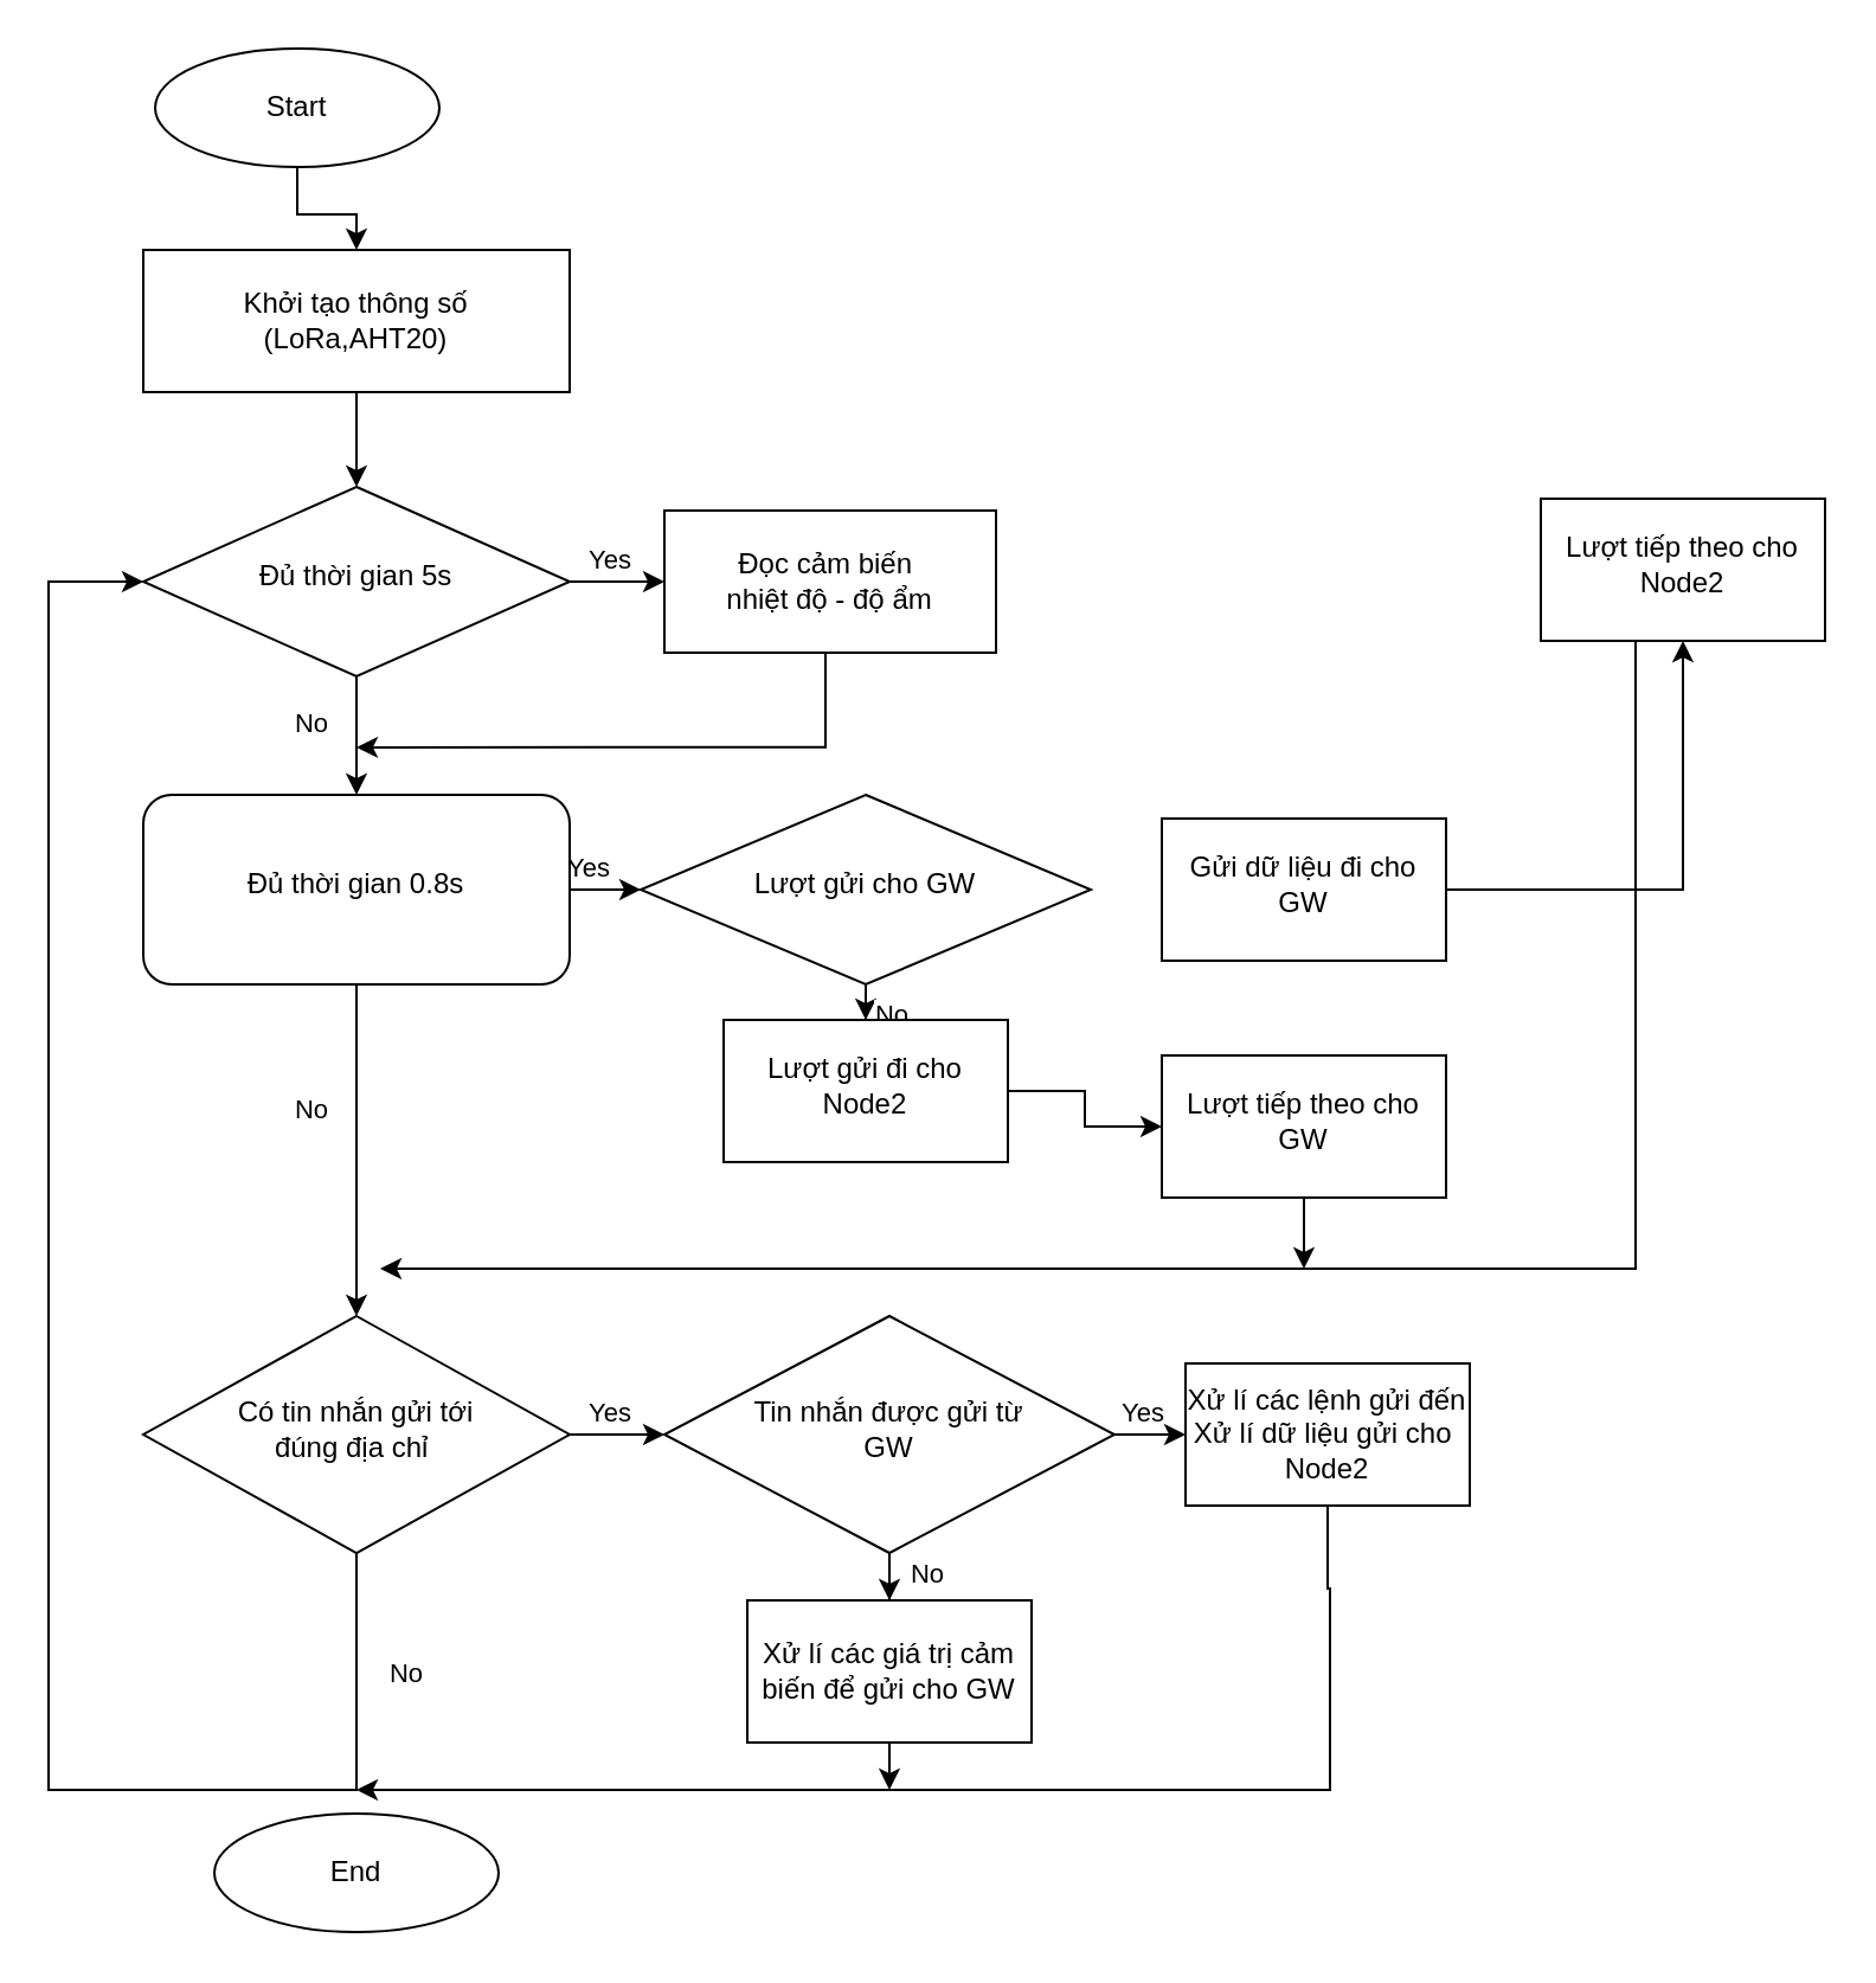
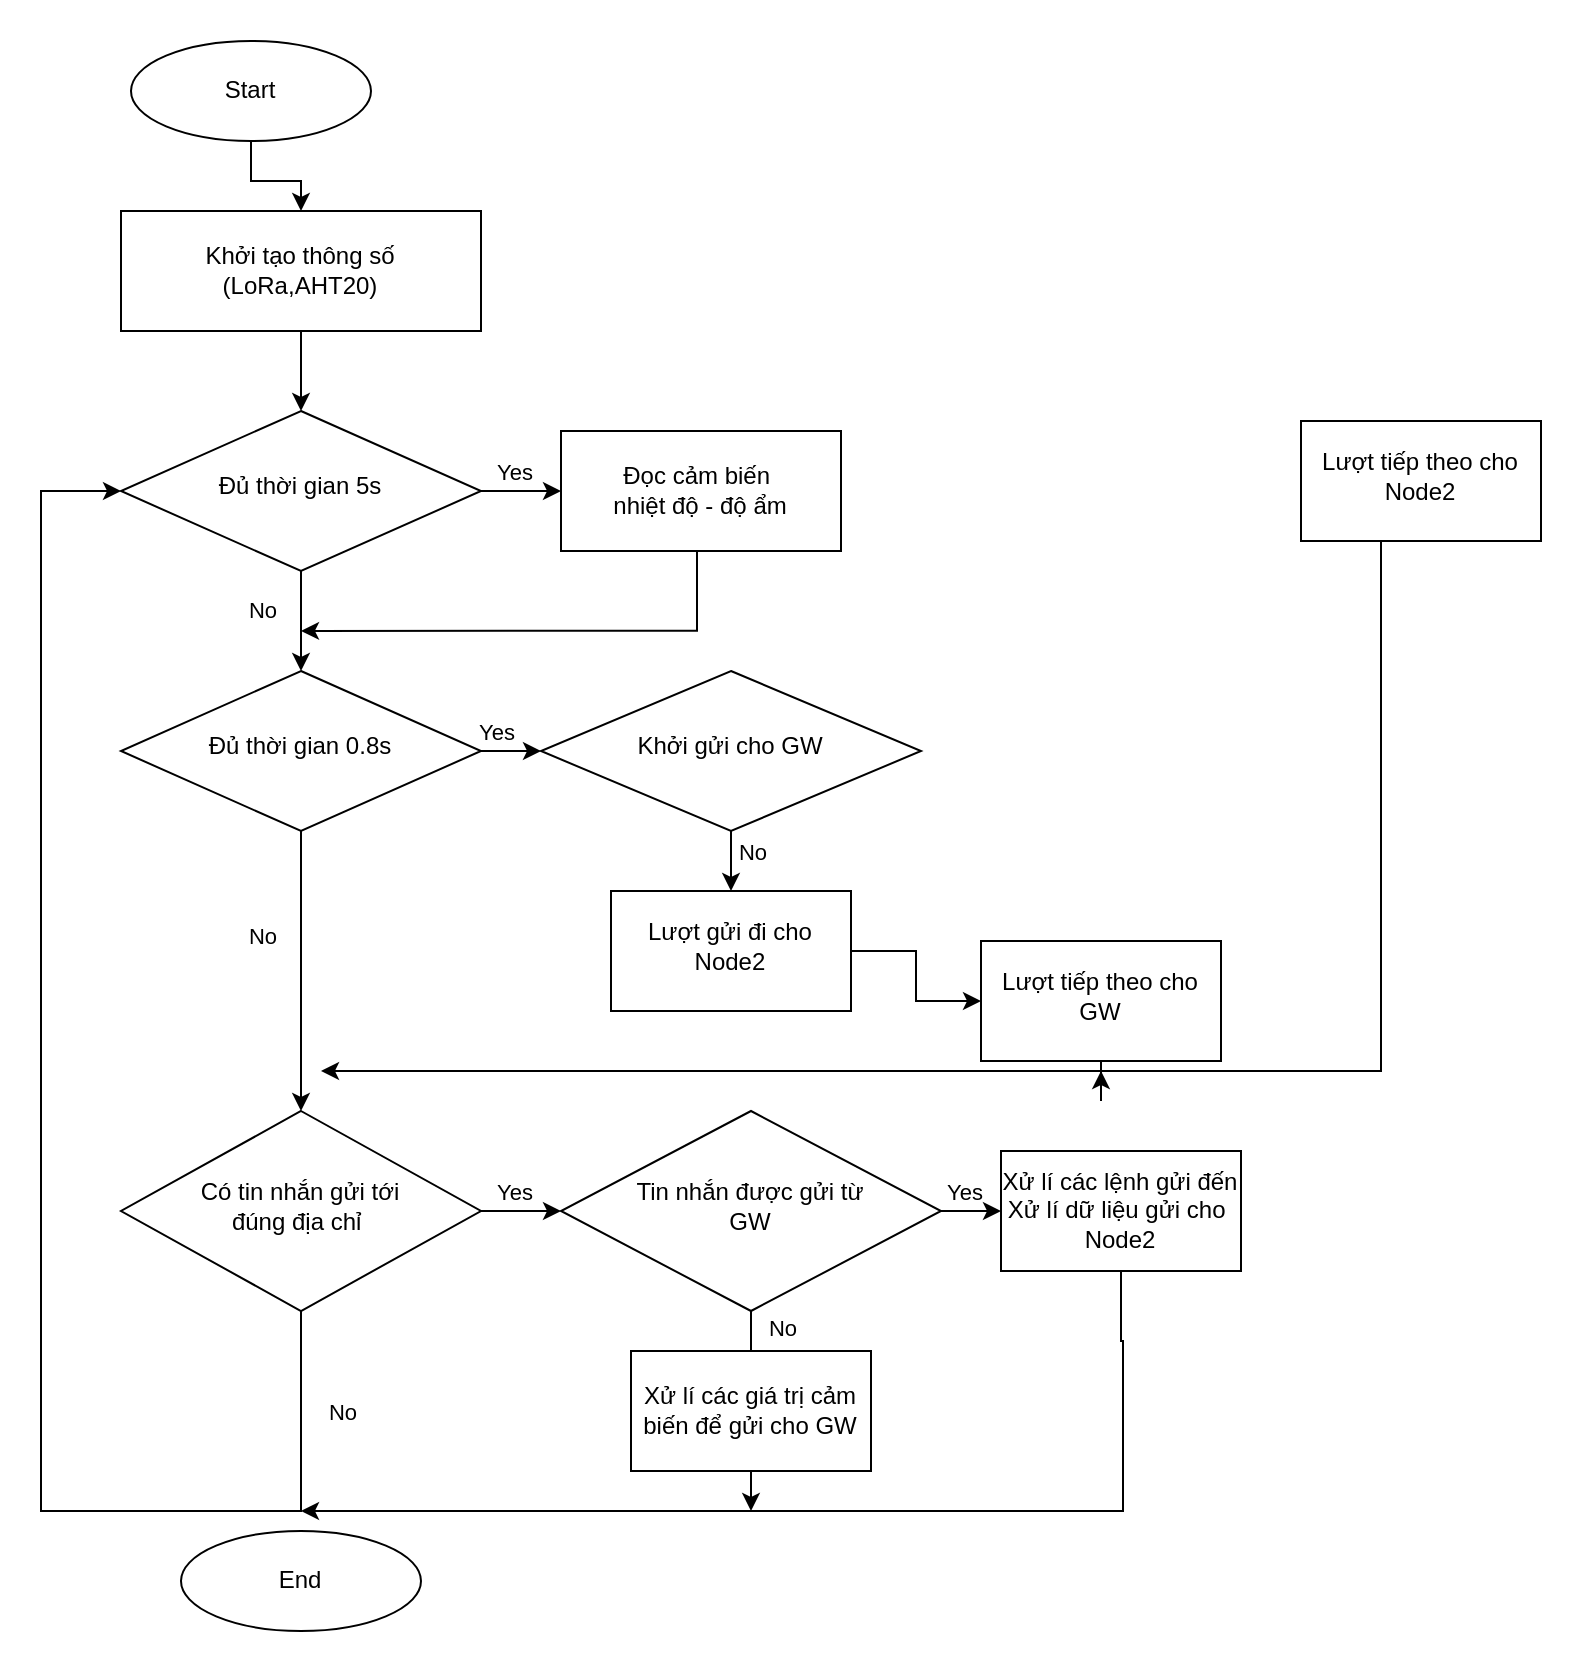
- <mxCell id="11" value="Lượt gửi cho GW" style="rhombus;whiteSpace=wrap;html=1;shadow=0;fontFamily=Helvetica;fontSize=12;align=center;strokeWidth=1;spacing=6;spacingTop=-4;" parent="1" vertex="1"><mxGeometry x="270" y="335" width="190" height="80" as="geometry" /></mxCell>
+ <mxCell id="11" value="Khởi gửi cho GW" style="rhombus;whiteSpace=wrap;html=1;shadow=0;fontFamily=Helvetica;fontSize=12;align=center;strokeWidth=1;spacing=6;spacingTop=-4;" parent="1" vertex="1"><mxGeometry x="270" y="335" width="190" height="80" as="geometry" /></mxCell>
- <mxCell id="26" value="Đủ thời gian 0.8s" style="whiteSpace=wrap;html=1;shadow=0;fontFamily=Helvetica;fontSize=12;align=center;strokeWidth=1;spacing=6;spacingTop=-4;rounded=1;" vertex="1" parent="1"><mxGeometry x="60" y="335" width="180" height="80" as="geometry" /></mxCell>
+ <mxCell id="26" value="Đủ thời gian 0.8s" style="rhombus;whiteSpace=wrap;html=1;shadow=0;fontFamily=Helvetica;fontSize=12;align=center;strokeWidth=1;spacing=6;spacingTop=-4;" vertex="1" parent="1"><mxGeometry x="60" y="335" width="180" height="80" as="geometry" /></mxCell>
- <mxCell id="28" value="Gửi dữ liệu đi cho GW" style="whiteSpace=wrap;html=1;shadow=0;strokeWidth=1;spacing=6;spacingTop=-4;" vertex="1" parent="1"><mxGeometry x="490" y="345" width="120" height="60" as="geometry" /></mxCell>
- <mxCell id="27" value="" style="edgeStyle=orthogonalEdgeStyle;rounded=0;orthogonalLoop=1;jettySize=auto;html=1;" edge="1" parent="1" source="28" target="32"><mxGeometry relative="1" as="geometry" /></mxCell>
- <mxCell id="30" value="Lượt gửi đi cho&lt;br&gt;Node2" style="whiteSpace=wrap;html=1;shadow=0;strokeWidth=1;spacing=6;spacingTop=-4;" vertex="1" parent="1"><mxGeometry x="305" y="430" width="120" height="60" as="geometry" /></mxCell>
+ <mxCell id="30" value="Lượt gửi đi cho&lt;br&gt;Node2" style="whiteSpace=wrap;html=1;shadow=0;strokeWidth=1;spacing=6;spacingTop=-4;" vertex="1" parent="1"><mxGeometry x="305" y="445" width="120" height="60" as="geometry" /></mxCell>
- <mxCell id="34" value="Lượt tiếp theo cho&lt;br&gt;GW" style="whiteSpace=wrap;html=1;shadow=0;strokeWidth=1;spacing=6;spacingTop=-4;" vertex="1" parent="1"><mxGeometry x="490" y="445" width="120" height="60" as="geometry" /></mxCell>
+ <mxCell id="34" value="Lượt tiếp theo cho&lt;br&gt;GW" style="whiteSpace=wrap;html=1;shadow=0;strokeWidth=1;spacing=6;spacingTop=-4;" vertex="1" parent="1"><mxGeometry x="490" y="470" width="120" height="60" as="geometry" /></mxCell>
- <mxCell id="35" value="" style="edgeStyle=orthogonalEdgeStyle;rounded=0;orthogonalLoop=1;jettySize=auto;html=1;" edge="1" parent="1" source="39" target="44"><mxGeometry relative="1" as="geometry" /></mxCell>
+ <mxCell id="35" value="" style="edgeStyle=orthogonalEdgeStyle;rounded=0;orthogonalLoop=1;jettySize=auto;html=1;endArrow=none;" edge="1" parent="1" source="39" target="44"><mxGeometry relative="1" as="geometry" /></mxCell>
